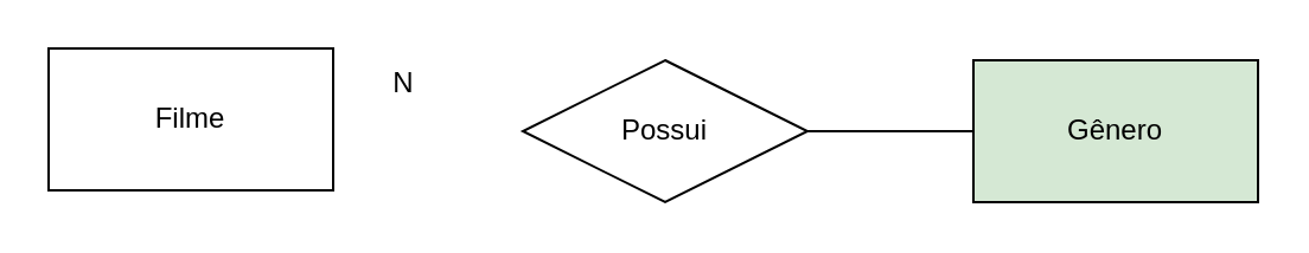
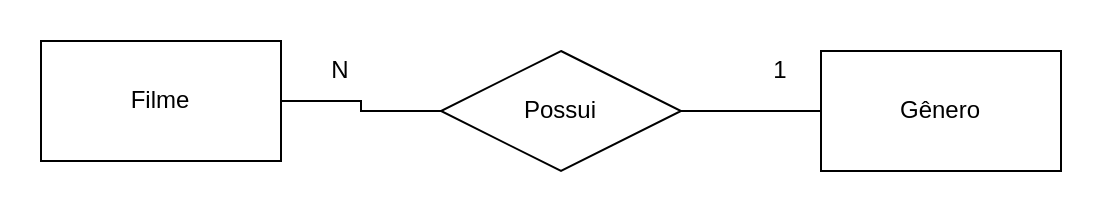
+ <mxCell id="8" value="1" style="text;html=1;strokeColor=none;fillColor=none;align=center;verticalAlign=middle;whiteSpace=wrap;rounded=0;" vertex="1" parent="1"><mxGeometry x="370" y="25" width="40" height="20" as="geometry" /></mxCell>
+ <mxCell id="4" style="edgeStyle=orthogonalEdgeStyle;rounded=0;orthogonalLoop=1;jettySize=auto;html=1;entryX=0;entryY=0.5;entryDx=0;entryDy=0;endArrow=none;endFill=0;" edge="1" parent="1" source="5" target="3"><mxGeometry relative="1" as="geometry" /></mxCell>
- <mxCell id="6" value="Gênero" style="rounded=0;whiteSpace=wrap;html=1;fillColor=#d5e8d4;" vertex="1" parent="1"><mxGeometry x="410" y="25" width="120" height="60" as="geometry" /></mxCell>
+ <mxCell id="6" value="Gênero" style="rounded=0;whiteSpace=wrap;html=1;" vertex="1" parent="1"><mxGeometry x="410" y="25" width="120" height="60" as="geometry" /></mxCell>
